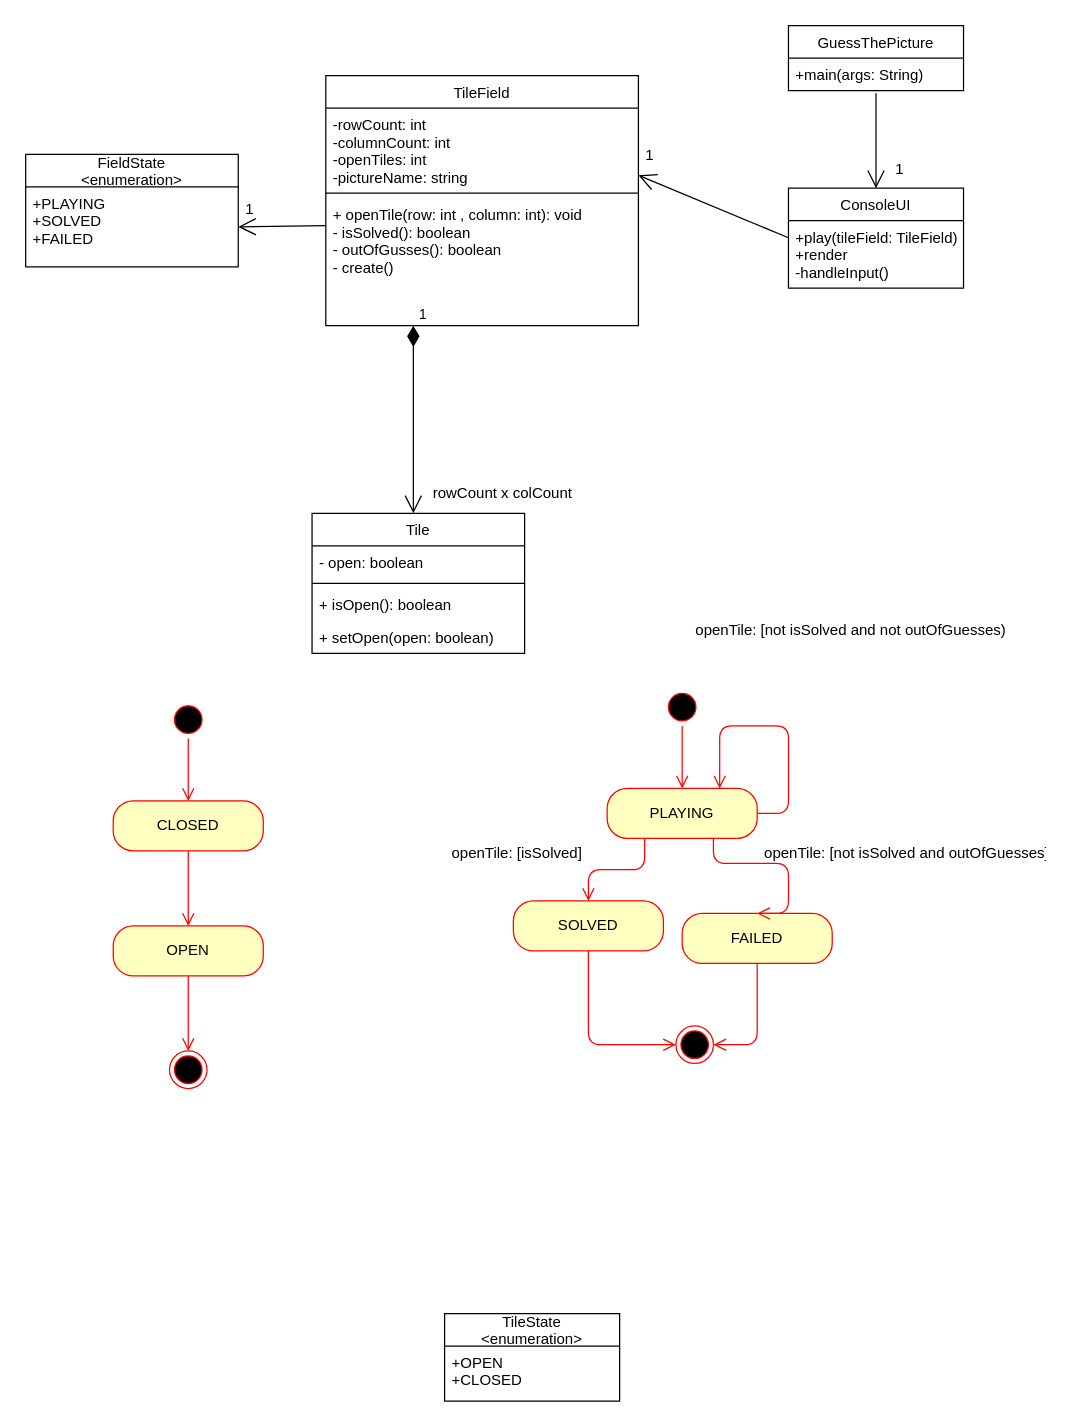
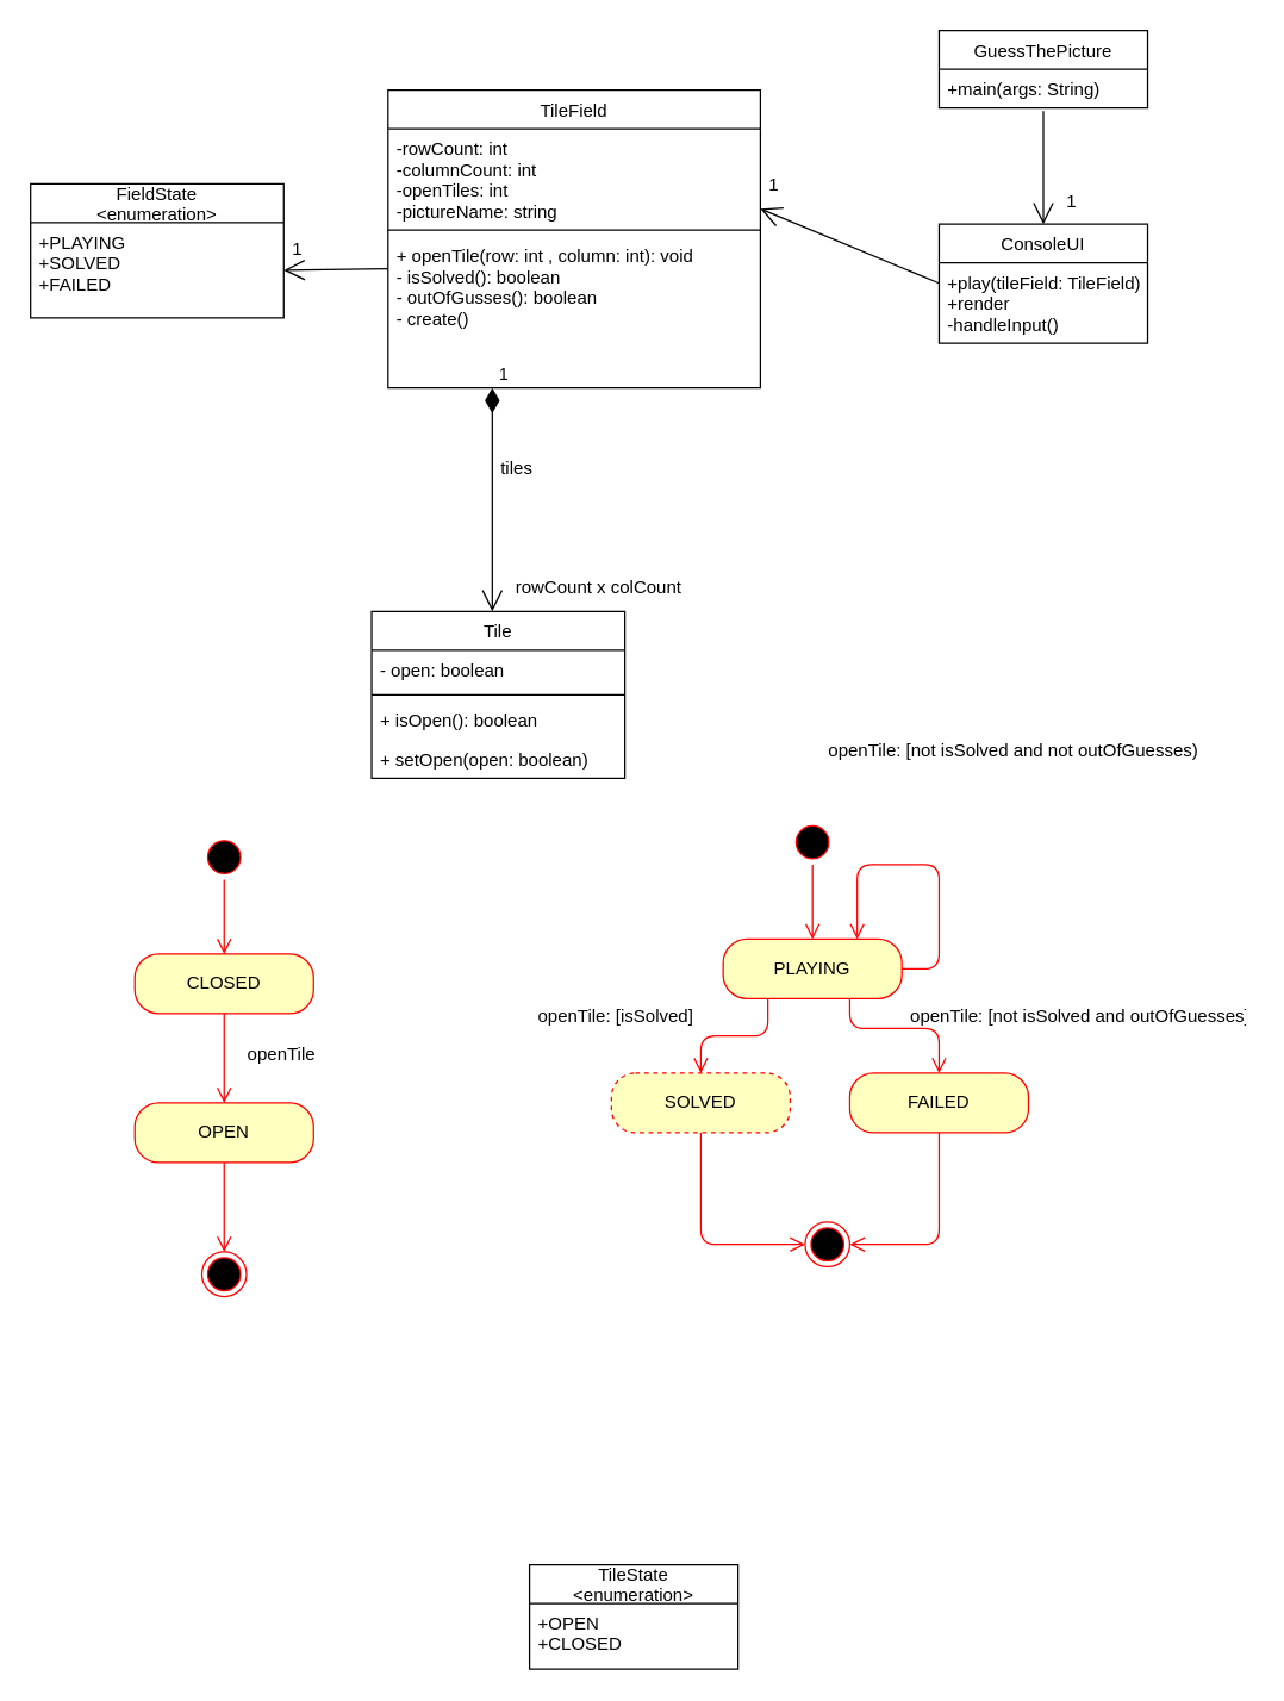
+ <mxCell id="12" value="tiles" style="text;strokeColor=none;fillColor=none;align=left;verticalAlign=top;spacingLeft=4;spacingRight=4;overflow=hidden;rotatable=0;points=[[0,0.5],[1,0.5]];portConstraint=eastwest;" vertex="1" parent="1"><mxGeometry x="330" y="300" width="100" height="26" as="geometry" /></mxCell>
+ <mxCell id="44" value="openTile" style="text;strokeColor=none;fillColor=none;align=left;verticalAlign=top;spacingLeft=4;spacingRight=4;overflow=hidden;rotatable=0;points=[[0,0.5],[1,0.5]];portConstraint=eastwest;" vertex="1" parent="1"><mxGeometry x="160" y="694" width="100" height="26" as="geometry" /></mxCell>
- <mxCell id="36" value="SOLVED" style="rounded=1;whiteSpace=wrap;html=1;arcSize=40;fontColor=#000000;fillColor=#ffffc0;strokeColor=#ff0000;" vertex="1" parent="1"><mxGeometry x="410" y="720" width="120" height="40" as="geometry" /></mxCell>
+ <mxCell id="36" value="SOLVED" style="rounded=1;whiteSpace=wrap;html=1;arcSize=40;fontColor=#000000;fillColor=#ffffc0;strokeColor=#ff0000;dashed=1;" vertex="1" parent="1"><mxGeometry x="410" y="720" width="120" height="40" as="geometry" /></mxCell>
- <mxCell id="38" value="FAILED" style="rounded=1;whiteSpace=wrap;html=1;arcSize=40;fontColor=#000000;fillColor=#ffffc0;strokeColor=#ff0000;" vertex="1" parent="1"><mxGeometry x="545" y="730" width="120" height="40" as="geometry" /></mxCell>
+ <mxCell id="38" value="FAILED" style="rounded=1;whiteSpace=wrap;html=1;arcSize=40;fontColor=#000000;fillColor=#ffffc0;strokeColor=#ff0000;" vertex="1" parent="1"><mxGeometry x="570" y="720" width="120" height="40" as="geometry" /></mxCell>
